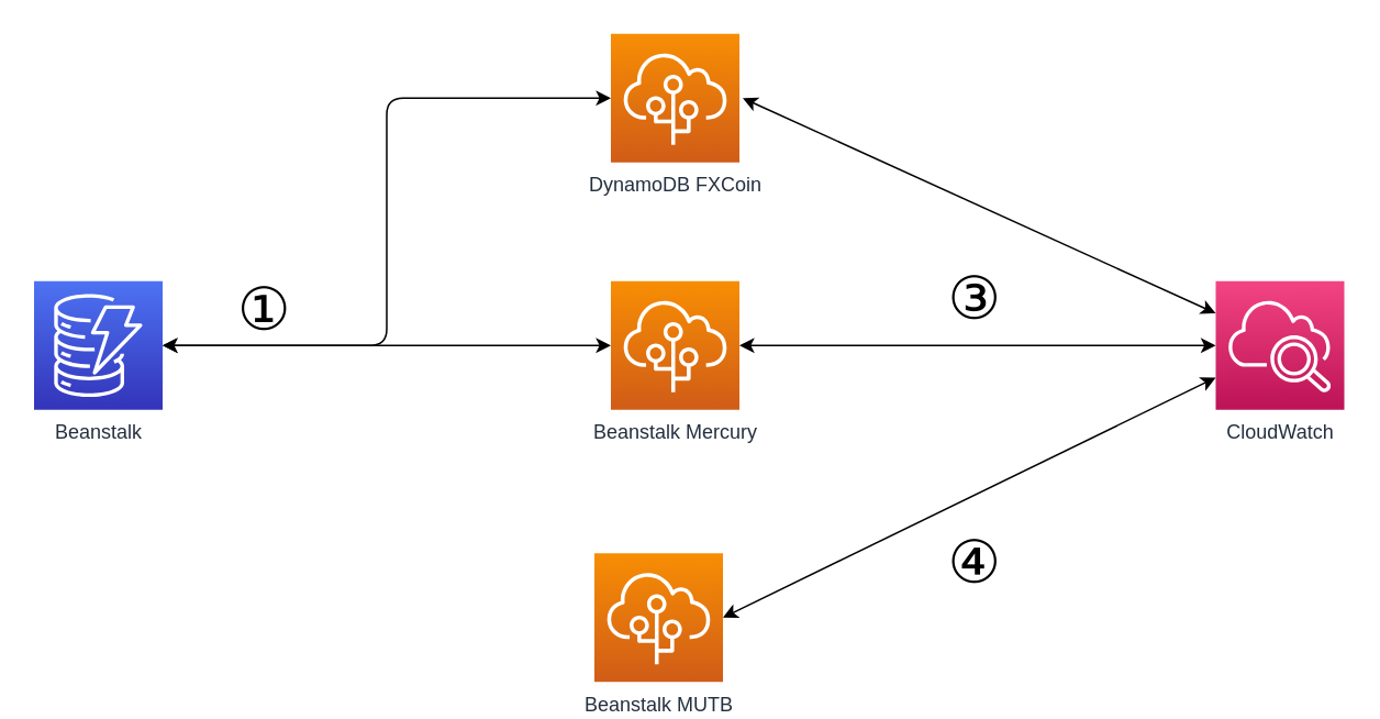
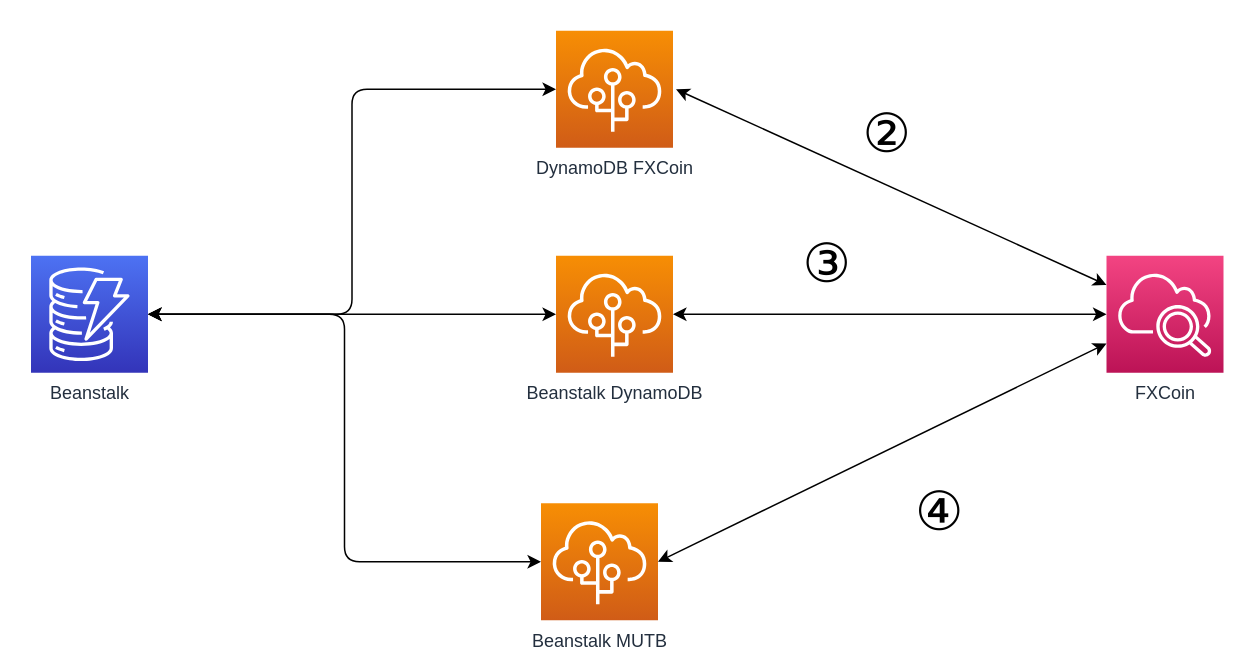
+ <mxCell id="14" value="&lt;font color=&quot;#000000&quot;&gt;②&lt;/font&gt;" style="text;html=1;strokeColor=none;fillColor=none;align=center;verticalAlign=middle;whiteSpace=wrap;rounded=0;fontSize=36;fontColor=#FF3333;" vertex="1" parent="1"><mxGeometry x="571" y="78" width="40" height="20" as="geometry" /></mxCell>
- <mxCell id="15" value="&lt;font color=&quot;#000000&quot;&gt;③&lt;/font&gt;" style="text;html=1;strokeColor=none;fillColor=none;align=center;verticalAlign=middle;whiteSpace=wrap;rounded=0;fontSize=36;fontColor=#FF3333;" vertex="1" parent="1"><mxGeometry x="571" y="170" width="40" height="20" as="geometry" /></mxCell>
+ <mxCell id="15" value="&lt;font color=&quot;#000000&quot;&gt;③&lt;/font&gt;" style="text;html=1;strokeColor=none;fillColor=none;align=center;verticalAlign=middle;whiteSpace=wrap;rounded=0;fontSize=36;fontColor=#FF3333;" vertex="1" parent="1"><mxGeometry x="531" y="165" width="40" height="20" as="geometry" /></mxCell>
- <mxCell id="13" value="&lt;font color=&quot;#000000&quot;&gt;①&lt;/font&gt;" style="text;html=1;strokeColor=none;fillColor=none;align=center;verticalAlign=middle;whiteSpace=wrap;rounded=0;fontSize=36;fontColor=#FF3333;" vertex="1" parent="1"><mxGeometry x="140" y="177" width="40" height="20" as="geometry" /></mxCell>
- <mxCell id="3" value="Beanstalk Mercury" style="points=[[0,0,0],[0.25,0,0],[0.5,0,0],[0.75,0,0],[1,0,0],[0,1,0],[0.25,1,0],[0.5,1,0],[0.75,1,0],[1,1,0],[0,0.25,0],[0,0.5,0],[0,0.75,0],[1,0.25,0],[1,0.5,0],[1,0.75,0]];outlineConnect=0;fontColor=#232F3E;gradientColor=#F78E04;gradientDirection=north;fillColor=#D05C17;strokeColor=#ffffff;dashed=0;verticalLabelPosition=bottom;verticalAlign=top;align=center;html=1;fontSize=12;fontStyle=0;aspect=fixed;shape=mxgraph.aws4.resourceIcon;resIcon=mxgraph.aws4.elastic_beanstalk;" vertex="1" parent="1"><mxGeometry x="370" y="170" width="78" height="78" as="geometry" /></mxCell>
+ <mxCell id="3" value="Beanstalk DynamoDB" style="points=[[0,0,0],[0.25,0,0],[0.5,0,0],[0.75,0,0],[1,0,0],[0,1,0],[0.25,1,0],[0.5,1,0],[0.75,1,0],[1,1,0],[0,0.25,0],[0,0.5,0],[0,0.75,0],[1,0.25,0],[1,0.5,0],[1,0.75,0]];outlineConnect=0;fontColor=#232F3E;gradientColor=#F78E04;gradientDirection=north;fillColor=#D05C17;strokeColor=#ffffff;dashed=0;verticalLabelPosition=bottom;verticalAlign=top;align=center;html=1;fontSize=12;fontStyle=0;aspect=fixed;shape=mxgraph.aws4.resourceIcon;resIcon=mxgraph.aws4.elastic_beanstalk;" vertex="1" parent="1"><mxGeometry x="370" y="170" width="78" height="78" as="geometry" /></mxCell>
- <mxCell id="5" value="CloudWatch" style="points=[[0,0,0],[0.25,0,0],[0.5,0,0],[0.75,0,0],[1,0,0],[0,1,0],[0.25,1,0],[0.5,1,0],[0.75,1,0],[1,1,0],[0,0.25,0],[0,0.5,0],[0,0.75,0],[1,0.25,0],[1,0.5,0],[1,0.75,0]];points=[[0,0,0],[0.25,0,0],[0.5,0,0],[0.75,0,0],[1,0,0],[0,1,0],[0.25,1,0],[0.5,1,0],[0.75,1,0],[1,1,0],[0,0.25,0],[0,0.5,0],[0,0.75,0],[1,0.25,0],[1,0.5,0],[1,0.75,0]];outlineConnect=0;fontColor=#232F3E;gradientColor=#F34482;gradientDirection=north;fillColor=#BC1356;strokeColor=#ffffff;dashed=0;verticalLabelPosition=bottom;verticalAlign=top;align=center;html=1;fontSize=12;fontStyle=0;aspect=fixed;shape=mxgraph.aws4.resourceIcon;resIcon=mxgraph.aws4.cloudwatch_2;" vertex="1" parent="1"><mxGeometry x="737" y="170" width="78" height="78" as="geometry" /></mxCell>
+ <mxCell id="5" value="FXCoin" style="points=[[0,0,0],[0.25,0,0],[0.5,0,0],[0.75,0,0],[1,0,0],[0,1,0],[0.25,1,0],[0.5,1,0],[0.75,1,0],[1,1,0],[0,0.25,0],[0,0.5,0],[0,0.75,0],[1,0.25,0],[1,0.5,0],[1,0.75,0]];points=[[0,0,0],[0.25,0,0],[0.5,0,0],[0.75,0,0],[1,0,0],[0,1,0],[0.25,1,0],[0.5,1,0],[0.75,1,0],[1,1,0],[0,0.25,0],[0,0.5,0],[0,0.75,0],[1,0.25,0],[1,0.5,0],[1,0.75,0]];outlineConnect=0;fontColor=#232F3E;gradientColor=#F34482;gradientDirection=north;fillColor=#BC1356;strokeColor=#ffffff;dashed=0;verticalLabelPosition=bottom;verticalAlign=top;align=center;html=1;fontSize=12;fontStyle=0;aspect=fixed;shape=mxgraph.aws4.resourceIcon;resIcon=mxgraph.aws4.cloudwatch_2;" vertex="1" parent="1"><mxGeometry x="737" y="170" width="78" height="78" as="geometry" /></mxCell>
- <mxCell id="16" value="&lt;font color=&quot;#000000&quot;&gt;④&lt;/font&gt;" style="text;html=1;strokeColor=none;fillColor=none;align=center;verticalAlign=middle;whiteSpace=wrap;rounded=0;fontSize=36;fontColor=#FF3333;" vertex="1" parent="1"><mxGeometry x="571" y="330" width="40" height="20" as="geometry" /></mxCell>
+ <mxCell id="16" value="&lt;font color=&quot;#000000&quot;&gt;④&lt;/font&gt;" style="text;html=1;strokeColor=none;fillColor=none;align=center;verticalAlign=middle;whiteSpace=wrap;rounded=0;fontSize=36;fontColor=#FF3333;" vertex="1" parent="1"><mxGeometry x="606" y="330" width="40" height="20" as="geometry" /></mxCell>
+ <mxCell id="8" value="" style="endArrow=classic;startArrow=classic;html=1;fontSize=36;fontColor=#FF3333;exitX=1;exitY=0.5;exitDx=0;exitDy=0;exitPerimeter=0;entryX=0;entryY=0.5;entryDx=0;entryDy=0;entryPerimeter=0;edgeStyle=orthogonalEdgeStyle;" edge="1" parent="1" source="6" target="4"><mxGeometry width="50" height="50" relative="1" as="geometry"><mxPoint x="50" y="404.14" as="sourcePoint" /><mxPoint x="322" y="290.005" as="targetPoint" /></mxGeometry></mxCell>
